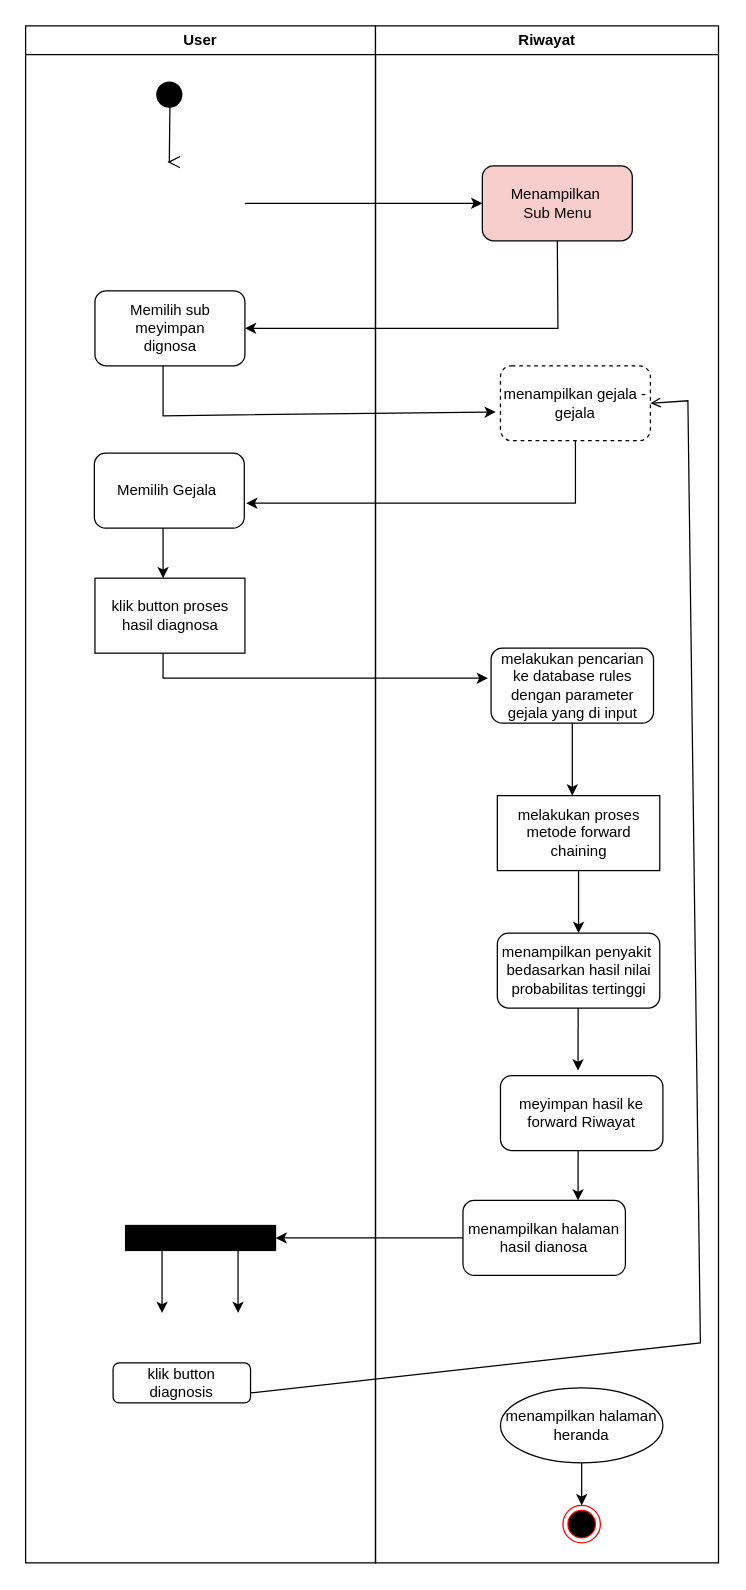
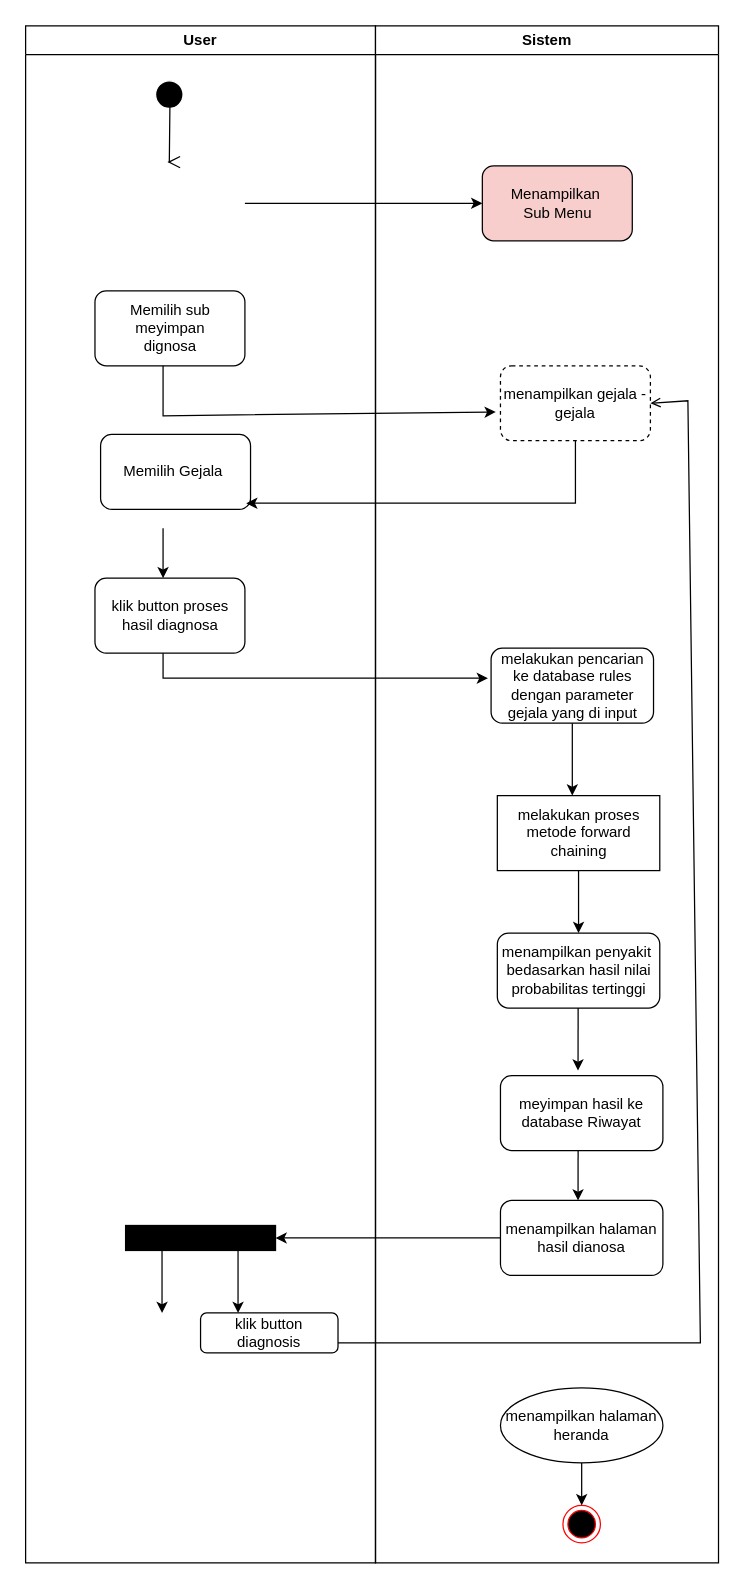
- <mxCell id="16" value="Riwayat" style="swimlane;whiteSpace=wrap" parent="1" vertex="1"><mxGeometry x="300" y="20" width="274.5" height="1230" as="geometry"><mxRectangle x="450" y="128" width="80" height="30" as="alternateBounds" /></mxGeometry></mxCell>
+ <mxCell id="16" value="Sistem" style="swimlane;whiteSpace=wrap" parent="1" vertex="1"><mxGeometry x="300" y="20" width="274.5" height="1230" as="geometry"><mxRectangle x="450" y="128" width="80" height="30" as="alternateBounds" /></mxGeometry></mxCell>
- <mxCell id="34" value="" style="endArrow=classic;html=1;rounded=0;entryX=1;entryY=0.5;entryDx=0;entryDy=0;exitX=0.5;exitY=1;exitDx=0;exitDy=0;" edge="1" parent="1" source="19" target="6"><mxGeometry width="50" height="50" relative="1" as="geometry"><mxPoint x="430" y="192" as="sourcePoint" /><mxPoint x="430" y="262" as="targetPoint" /><Array as="points"><mxPoint x="446" y="262" /></Array></mxGeometry></mxCell>
- <mxCell id="7" value="Memilih Gejala&amp;nbsp;" style="rounded=1;whiteSpace=wrap;html=1;" vertex="1" parent="2"><mxGeometry x="55" y="342" width="120" height="60" as="geometry" /></mxCell>
+ <mxCell id="7" value="Memilih Gejala&amp;nbsp;" style="rounded=1;whiteSpace=wrap;html=1;" vertex="1" parent="2"><mxGeometry x="60" y="327" width="120" height="60" as="geometry" /></mxCell>
- <mxCell id="9" value="klik button proses hasil diagnosa" style="whiteSpace=wrap;html=1;rounded=0;" vertex="1" parent="2"><mxGeometry x="55.5" y="442" width="120" height="60" as="geometry" /></mxCell>
+ <mxCell id="9" value="klik button proses hasil diagnosa" style="rounded=1;whiteSpace=wrap;html=1;" vertex="1" parent="2"><mxGeometry x="55.5" y="442" width="120" height="60" as="geometry" /></mxCell>
- <mxCell id="30" value="meyimpan hasil ke forward Riwayat" style="rounded=1;whiteSpace=wrap;html=1;" vertex="1" parent="16"><mxGeometry x="100" y="840" width="130" height="60" as="geometry" /></mxCell>
+ <mxCell id="30" value="meyimpan hasil ke database Riwayat" style="rounded=1;whiteSpace=wrap;html=1;" vertex="1" parent="16"><mxGeometry x="100" y="840" width="130" height="60" as="geometry" /></mxCell>
- <mxCell id="28" value="menampilkan halaman&lt;div&gt;hasil dianosa&lt;/div&gt;" style="rounded=1;whiteSpace=wrap;html=1;" vertex="1" parent="16"><mxGeometry x="70" y="940" width="130" height="60" as="geometry" /></mxCell>
+ <mxCell id="28" value="menampilkan halaman&lt;div&gt;hasil dianosa&lt;/div&gt;" style="rounded=1;whiteSpace=wrap;html=1;" vertex="1" parent="16"><mxGeometry x="100" y="940" width="130" height="60" as="geometry" /></mxCell>
- <mxCell id="13" value="klik button diagnosis" style="rounded=1;whiteSpace=wrap;html=1;" vertex="1" parent="2"><mxGeometry x="70" y="1070" width="110" height="32" as="geometry" /></mxCell>
+ <mxCell id="13" value="klik button diagnosis" style="rounded=1;whiteSpace=wrap;html=1;" vertex="1" parent="2"><mxGeometry x="140" y="1030" width="110" height="32" as="geometry" /></mxCell>
